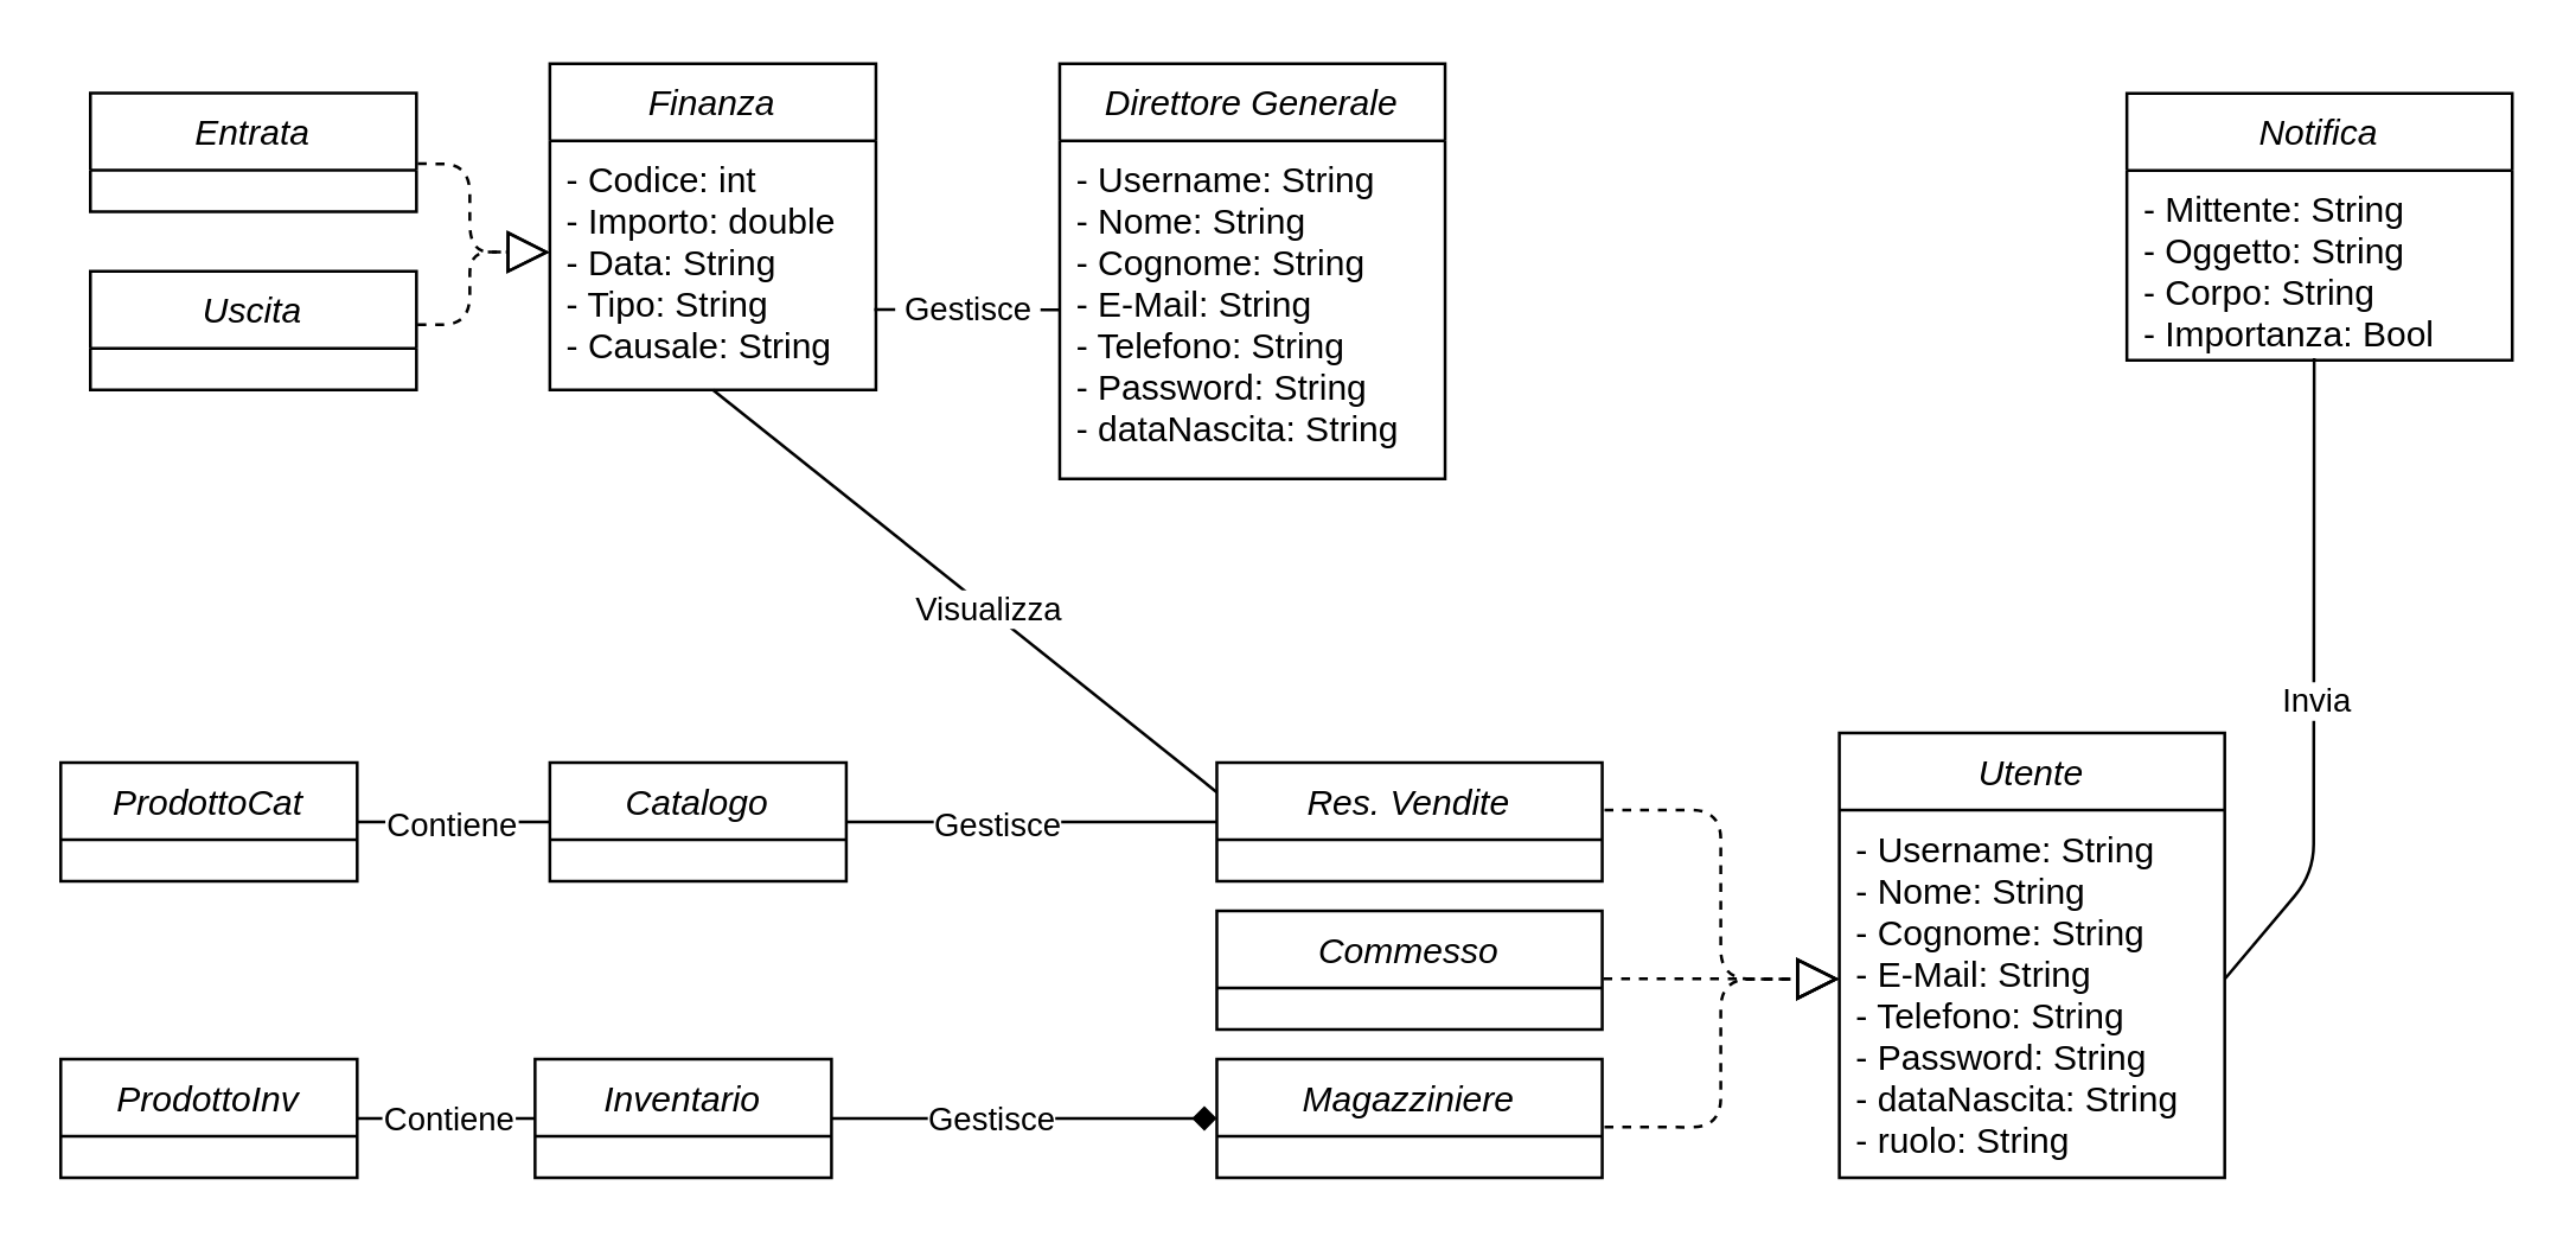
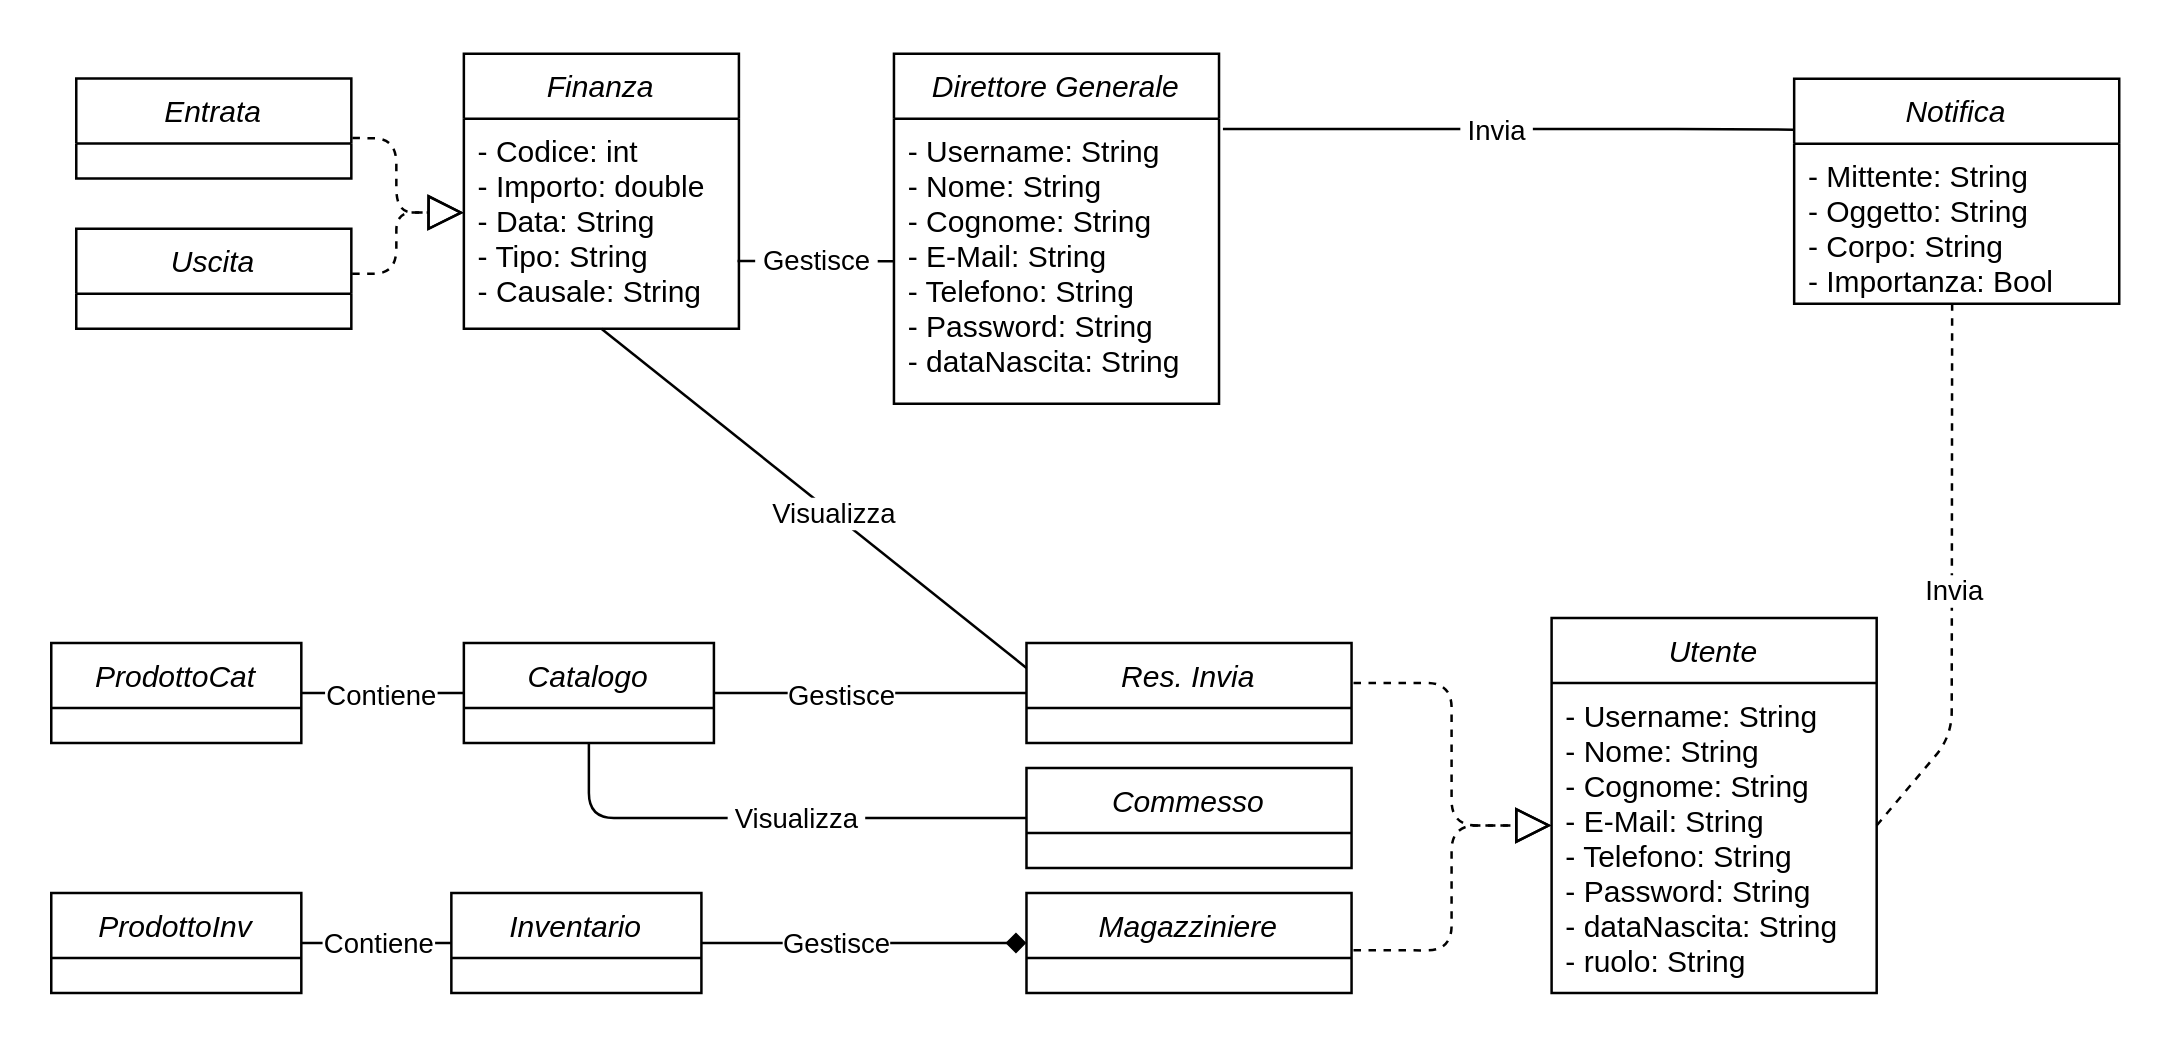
+ <mxCell id="14" value="" style="endArrow=none;html=1;exitX=1.012;exitY=0.036;exitDx=0;exitDy=0;exitPerimeter=0;entryX=-0.003;entryY=0.227;entryDx=0;entryDy=0;entryPerimeter=0;" parent="1" source="3" target="12" edge="1"><mxGeometry width="50" height="50" relative="1" as="geometry"><mxPoint x="567" y="151.134" as="sourcePoint" /><mxPoint x="717" y="53" as="targetPoint" /><Array as="points"><mxPoint x="680" y="51" /></Array></mxGeometry></mxCell>
+ <mxCell id="15" value="&amp;nbsp;Invia&amp;nbsp; " style="edgeLabel;html=1;align=center;verticalAlign=middle;resizable=0;points=[];" parent="14" vertex="1" connectable="0"><mxGeometry x="-0.045" relative="1" as="geometry"><mxPoint as="offset" /></mxGeometry></mxCell>
- <mxCell id="16" value="" style="endArrow=none;html=1;exitX=1;exitY=0.5;exitDx=0;exitDy=0;entryX=0.486;entryY=0.989;entryDx=0;entryDy=0;entryPerimeter=0;" parent="1" source="11" target="13" edge="1"><mxGeometry width="50" height="50" relative="1" as="geometry"><mxPoint x="557" y="421" as="sourcePoint" /><mxPoint x="781" y="138" as="targetPoint" /><Array as="points"><mxPoint x="780" y="294" /></Array></mxGeometry></mxCell>
+ <mxCell id="16" value="" style="endArrow=none;html=1;exitX=1;exitY=0.5;exitDx=0;exitDy=0;entryX=0.486;entryY=0.989;entryDx=0;entryDy=0;entryPerimeter=0;dashed=1;" parent="1" source="11" target="13" edge="1"><mxGeometry width="50" height="50" relative="1" as="geometry"><mxPoint x="557" y="421" as="sourcePoint" /><mxPoint x="781" y="138" as="targetPoint" /><Array as="points"><mxPoint x="780" y="294" /></Array></mxGeometry></mxCell>
- <mxCell id="4" value="Res. Vendite" style="swimlane;fontStyle=2;align=center;verticalAlign=top;childLayout=stackLayout;horizontal=1;startSize=26;horizontalStack=0;resizeParent=1;resizeLast=0;collapsible=1;marginBottom=0;rounded=0;shadow=0;strokeWidth=1;" parent="1" vertex="1"><mxGeometry x="410" y="256.55" width="130" height="40" as="geometry"><mxRectangle x="230" y="140" width="160" height="26" as="alternateBounds" /></mxGeometry></mxCell>
+ <mxCell id="4" value="Res. Invia" style="swimlane;fontStyle=2;align=center;verticalAlign=top;childLayout=stackLayout;horizontal=1;startSize=26;horizontalStack=0;resizeParent=1;resizeLast=0;collapsible=1;marginBottom=0;rounded=0;shadow=0;strokeWidth=1;" parent="1" vertex="1"><mxGeometry x="410" y="256.55" width="130" height="40" as="geometry"><mxRectangle x="230" y="140" width="160" height="26" as="alternateBounds" /></mxGeometry></mxCell>
+ <mxCell id="34" value="" style="endArrow=none;html=1;exitX=0.5;exitY=1;exitDx=0;exitDy=0;entryX=0;entryY=0.5;entryDx=0;entryDy=0;" parent="1" source="18" target="6" edge="1"><mxGeometry width="50" height="50" relative="1" as="geometry"><mxPoint x="240" y="386.55" as="sourcePoint" /><mxPoint x="290" y="336.55" as="targetPoint" /><Array as="points"><mxPoint x="235" y="326.55" /></Array></mxGeometry></mxCell>
+ <mxCell id="35" value="&amp;nbsp;Visualizza&amp;nbsp; " style="edgeLabel;html=1;align=center;verticalAlign=middle;resizable=0;points=[];" parent="34" vertex="1" connectable="0"><mxGeometry x="0.089" relative="1" as="geometry"><mxPoint as="offset" /></mxGeometry></mxCell>
- <mxCell id="48" value="" style="endArrow=block;dashed=1;endFill=0;endSize=12;html=1;entryX=0;entryY=0.5;entryDx=0;entryDy=0;exitX=1.003;exitY=0.573;exitDx=0;exitDy=0;exitPerimeter=0;" parent="1" source="6" edge="1" target="11"><mxGeometry width="160" relative="1" as="geometry"><mxPoint x="540.78" y="272.55" as="sourcePoint" /><mxPoint x="580" y="329.65" as="targetPoint" /><Array as="points" /></mxGeometry></mxCell>
